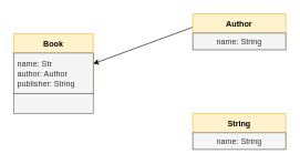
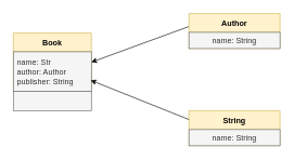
+ <mxCell id="8" value="" style="endArrow=classic;html=1;rounded=0;entryX=0.992;entryY=0.721;entryDx=0;entryDy=0;entryPerimeter=0;exitX=0;exitY=0.25;exitDx=0;exitDy=0;" edge="1" parent="1" source="6" target="3"><mxGeometry width="50" height="50" relative="1" as="geometry"><mxPoint x="230" y="210" as="sourcePoint" /><mxPoint x="280" y="160" as="targetPoint" /></mxGeometry></mxCell>
